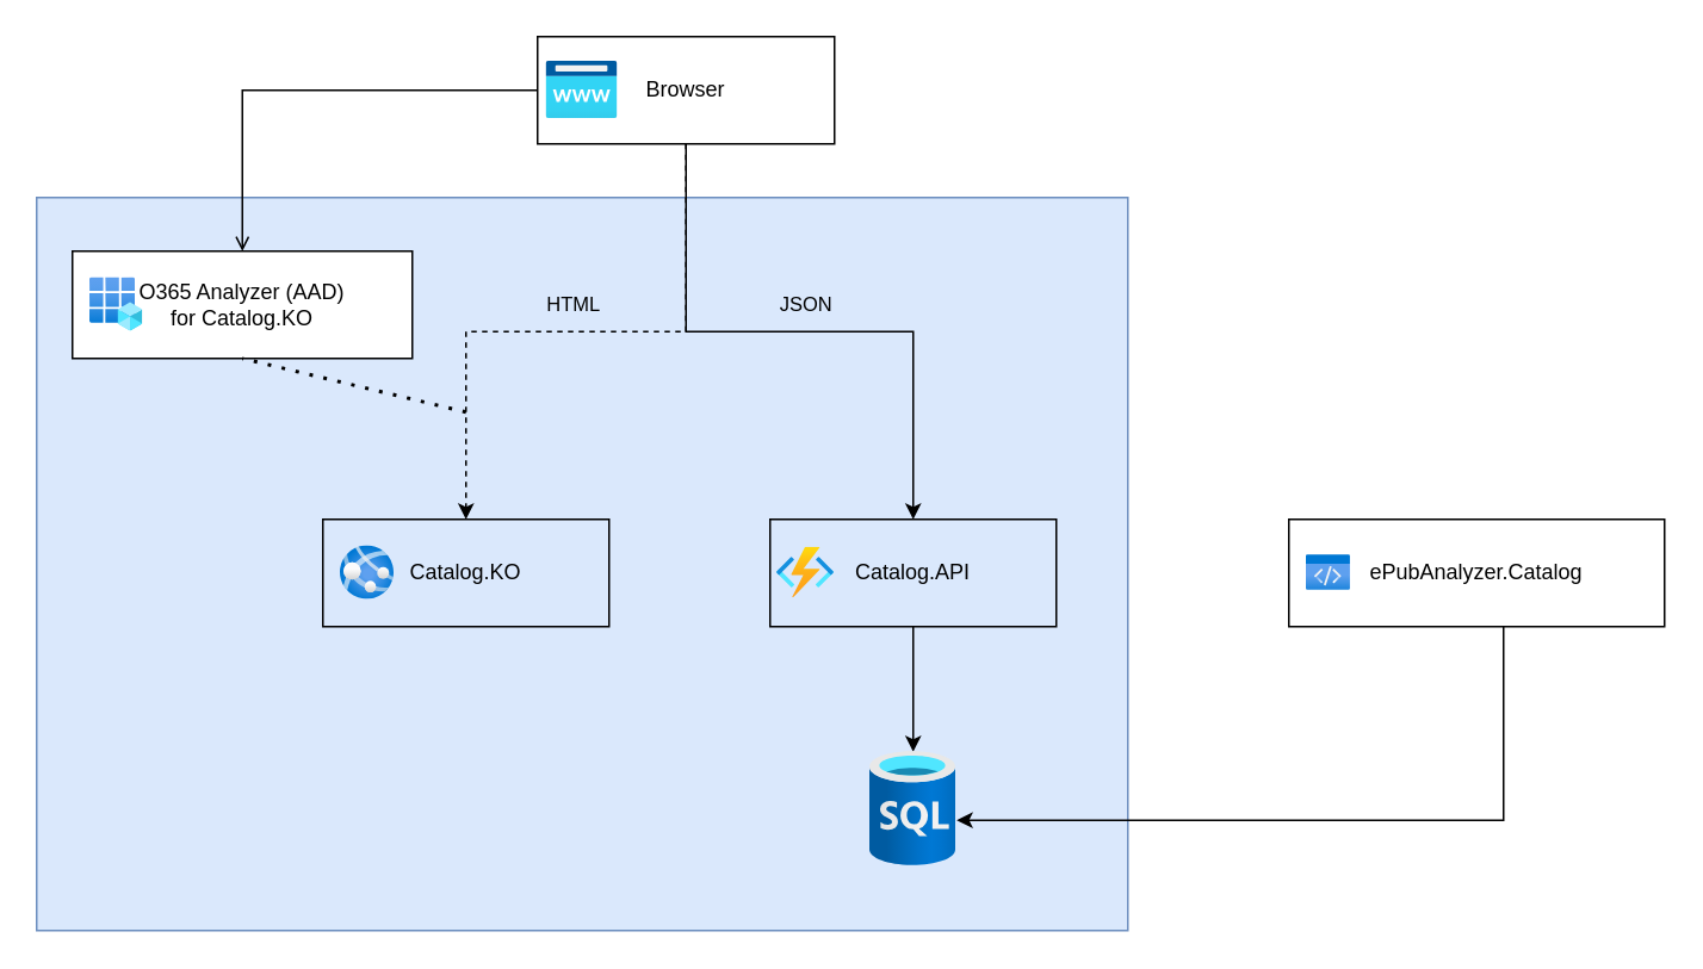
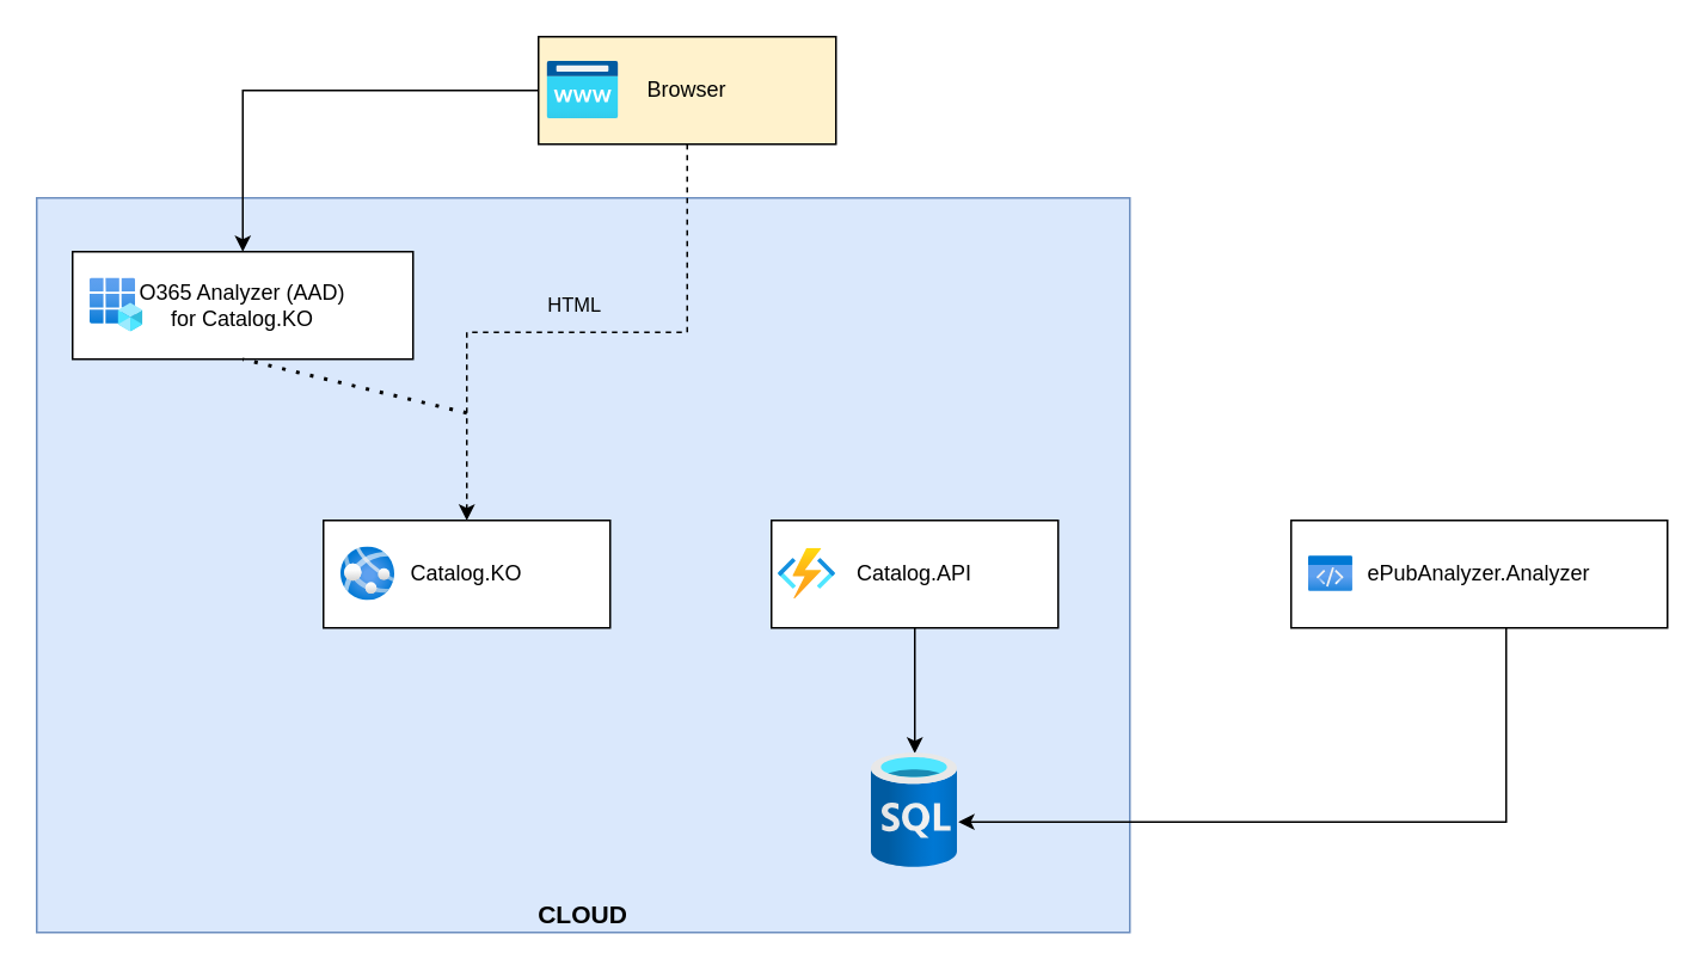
- <mxCell id="7" value="Browser" style="rounded=0;whiteSpace=wrap;html=1;" vertex="1" parent="1"><mxGeometry x="300" y="20" width="166" height="60" as="geometry" /></mxCell>
+ <mxCell id="7" value="Browser" style="rounded=0;whiteSpace=wrap;html=1;fillColor=#fff2cc;" vertex="1" parent="1"><mxGeometry x="300" y="20" width="166" height="60" as="geometry" /></mxCell>
- <mxCell id="6" style="edgeStyle=orthogonalEdgeStyle;rounded=0;orthogonalLoop=1;jettySize=auto;html=1;entryX=0.5;entryY=0;entryDx=0;entryDy=0;endArrow=open;" edge="1" parent="1" source="7" target="3"><mxGeometry relative="1" as="geometry"><Array as="points"><mxPoint x="135" y="50" /></Array></mxGeometry></mxCell>
+ <mxCell id="6" style="edgeStyle=orthogonalEdgeStyle;rounded=0;orthogonalLoop=1;jettySize=auto;html=1;entryX=0.5;entryY=0;entryDx=0;entryDy=0;" edge="1" parent="1" source="7" target="3"><mxGeometry relative="1" as="geometry"><Array as="points"><mxPoint x="135" y="50" /></Array></mxGeometry></mxCell>
- <mxCell id="5" value="JSON" style="edgeStyle=orthogonalEdgeStyle;rounded=0;orthogonalLoop=1;jettySize=auto;html=1;labelBackgroundColor=none;" edge="1" parent="1" source="7" target="10"><mxGeometry x="0.022" y="15" relative="1" as="geometry"><mxPoint as="offset" /></mxGeometry></mxCell>
- <mxCell id="8" value="Catalog.KO" style="rounded=0;whiteSpace=wrap;html=1;fillColor=#dae8fc;" vertex="1" parent="1"><mxGeometry x="180" y="290" width="160" height="60" as="geometry" /></mxCell>
+ <mxCell id="8" value="Catalog.KO" style="rounded=0;whiteSpace=wrap;html=1;" vertex="1" parent="1"><mxGeometry x="180" y="290" width="160" height="60" as="geometry" /></mxCell>
- <mxCell id="10" value="Catalog.API" style="rounded=0;whiteSpace=wrap;html=1;fillColor=#dae8fc;" vertex="1" parent="1"><mxGeometry x="430" y="290" width="160" height="60" as="geometry" /></mxCell>
+ <mxCell id="10" value="Catalog.API" style="rounded=0;whiteSpace=wrap;html=1;" vertex="1" parent="1"><mxGeometry x="430" y="290" width="160" height="60" as="geometry" /></mxCell>
- <mxCell id="12" value="ePubAnalyzer.Catalog" style="rounded=0;whiteSpace=wrap;html=1;" vertex="1" parent="1"><mxGeometry x="720" y="290" width="210" height="60" as="geometry" /></mxCell>
+ <mxCell id="12" value="ePubAnalyzer.Analyzer" style="rounded=0;whiteSpace=wrap;html=1;" vertex="1" parent="1"><mxGeometry x="720" y="290" width="210" height="60" as="geometry" /></mxCell>
+ <mxCell id="20" value="CLOUD" style="text;html=1;strokeColor=none;fillColor=none;align=center;verticalAlign=middle;whiteSpace=wrap;rounded=0;labelBackgroundColor=none;fontStyle=1;fontSize=14;" vertex="1" parent="1"><mxGeometry x="20" y="500" width="610" height="20" as="geometry" /></mxCell>
